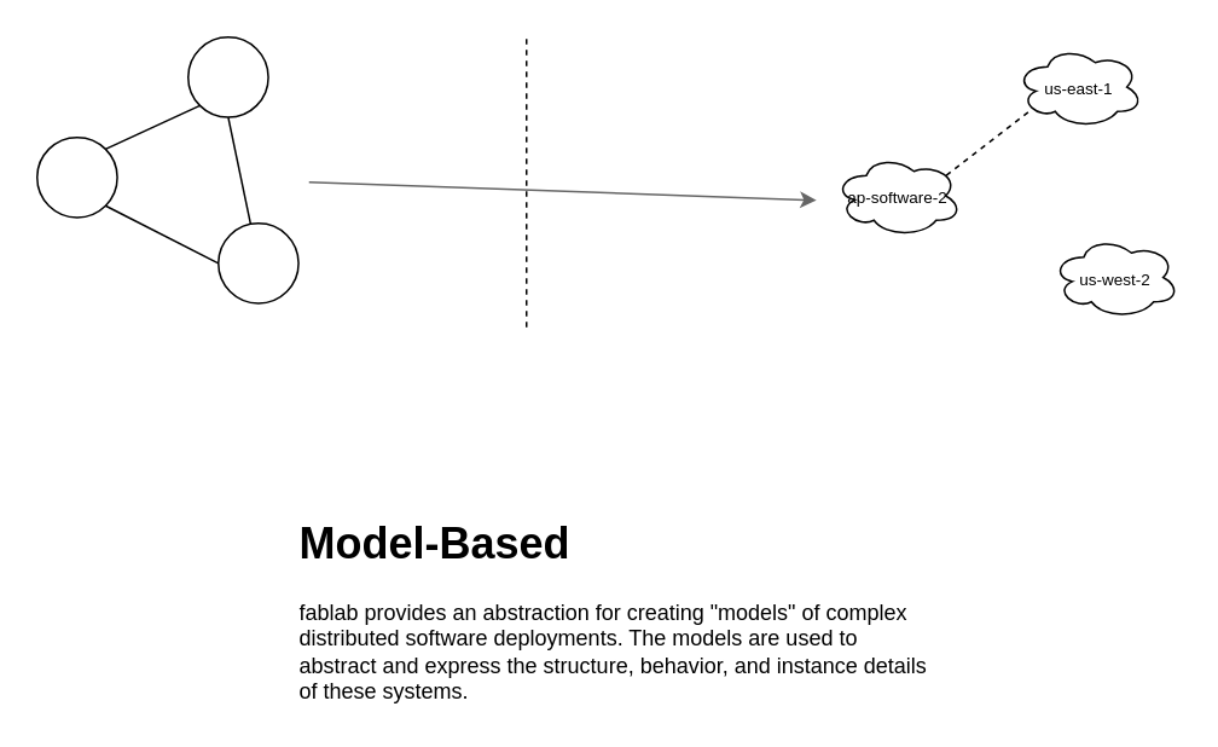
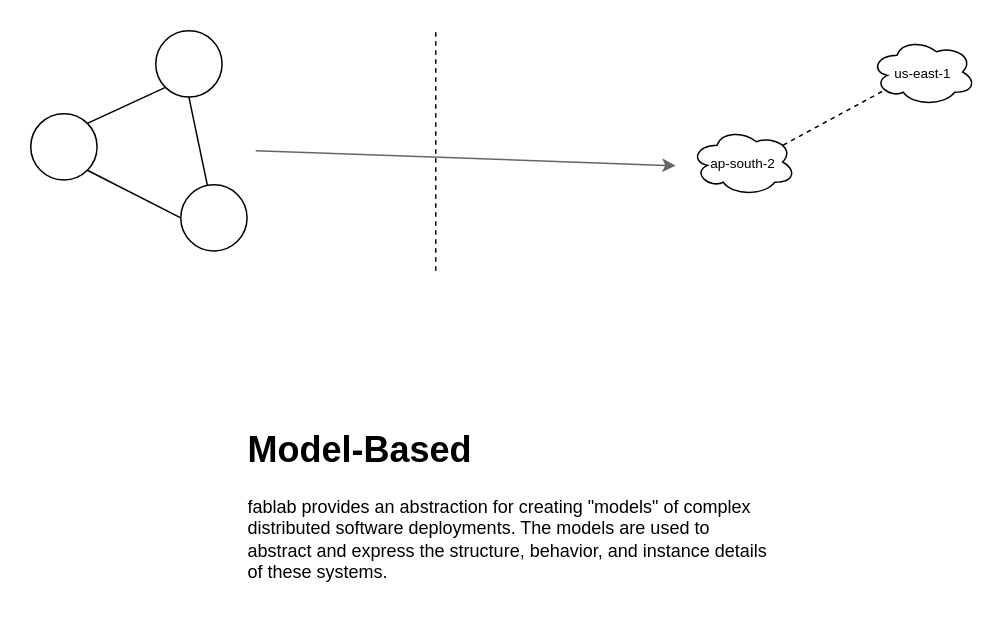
- <mxCell id="3" value="&lt;font style=&quot;font-size: 9px&quot;&gt;us-east-1&lt;/font&gt;" style="ellipse;shape=cloud;whiteSpace=wrap;html=1;fillColor=none;" parent="1" vertex="1"><mxGeometry x="560" y="25" width="70" height="45" as="geometry" /></mxCell>
+ <mxCell id="3" value="&lt;font style=&quot;font-size: 9px&quot;&gt;us-east-1&lt;/font&gt;" style="ellipse;shape=cloud;whiteSpace=wrap;html=1;fillColor=none;" parent="1" vertex="1"><mxGeometry x="580" y="25" width="70" height="45" as="geometry" /></mxCell>
- <mxCell id="4" value="&lt;font style=&quot;font-size: 9px&quot;&gt;ap-software-2&lt;/font&gt;" style="ellipse;shape=cloud;whiteSpace=wrap;html=1;fillColor=none;" parent="1" vertex="1"><mxGeometry x="460" y="85" width="70" height="45" as="geometry" /></mxCell>
+ <mxCell id="4" value="&lt;font style=&quot;font-size: 9px&quot;&gt;ap-south-2&lt;/font&gt;" style="ellipse;shape=cloud;whiteSpace=wrap;html=1;fillColor=none;" parent="1" vertex="1"><mxGeometry x="460" y="85" width="70" height="45" as="geometry" /></mxCell>
- <mxCell id="5" value="&lt;font style=&quot;font-size: 9px&quot;&gt;us-west-2&lt;/font&gt;" style="ellipse;shape=cloud;whiteSpace=wrap;html=1;fillColor=none;" parent="1" vertex="1"><mxGeometry x="580" y="130" width="70" height="45" as="geometry" /></mxCell>
